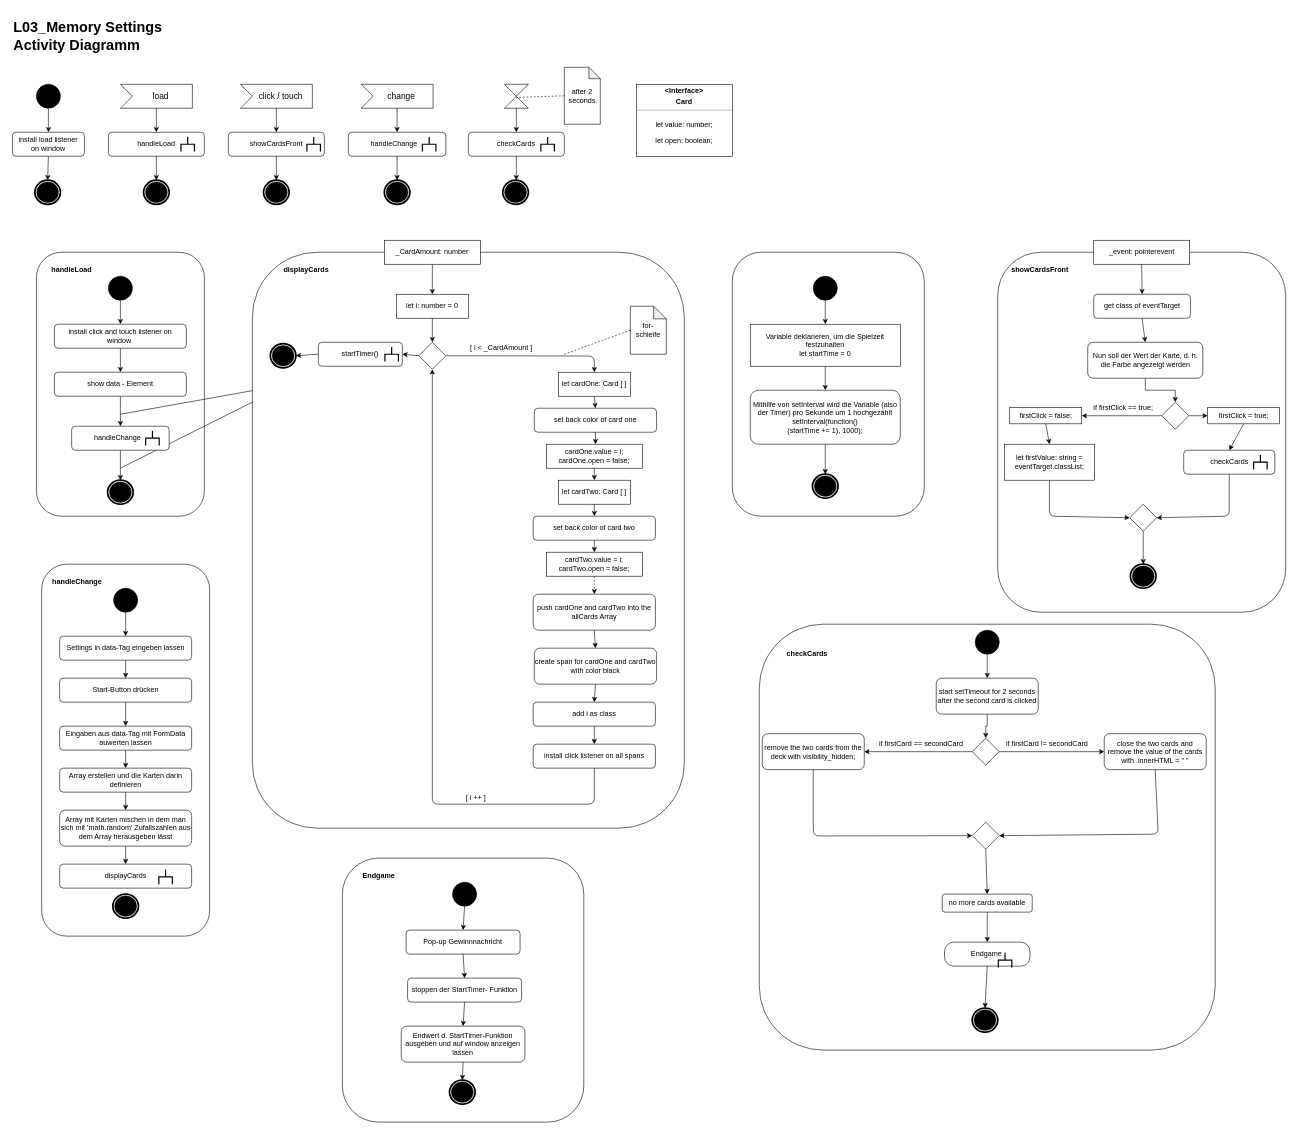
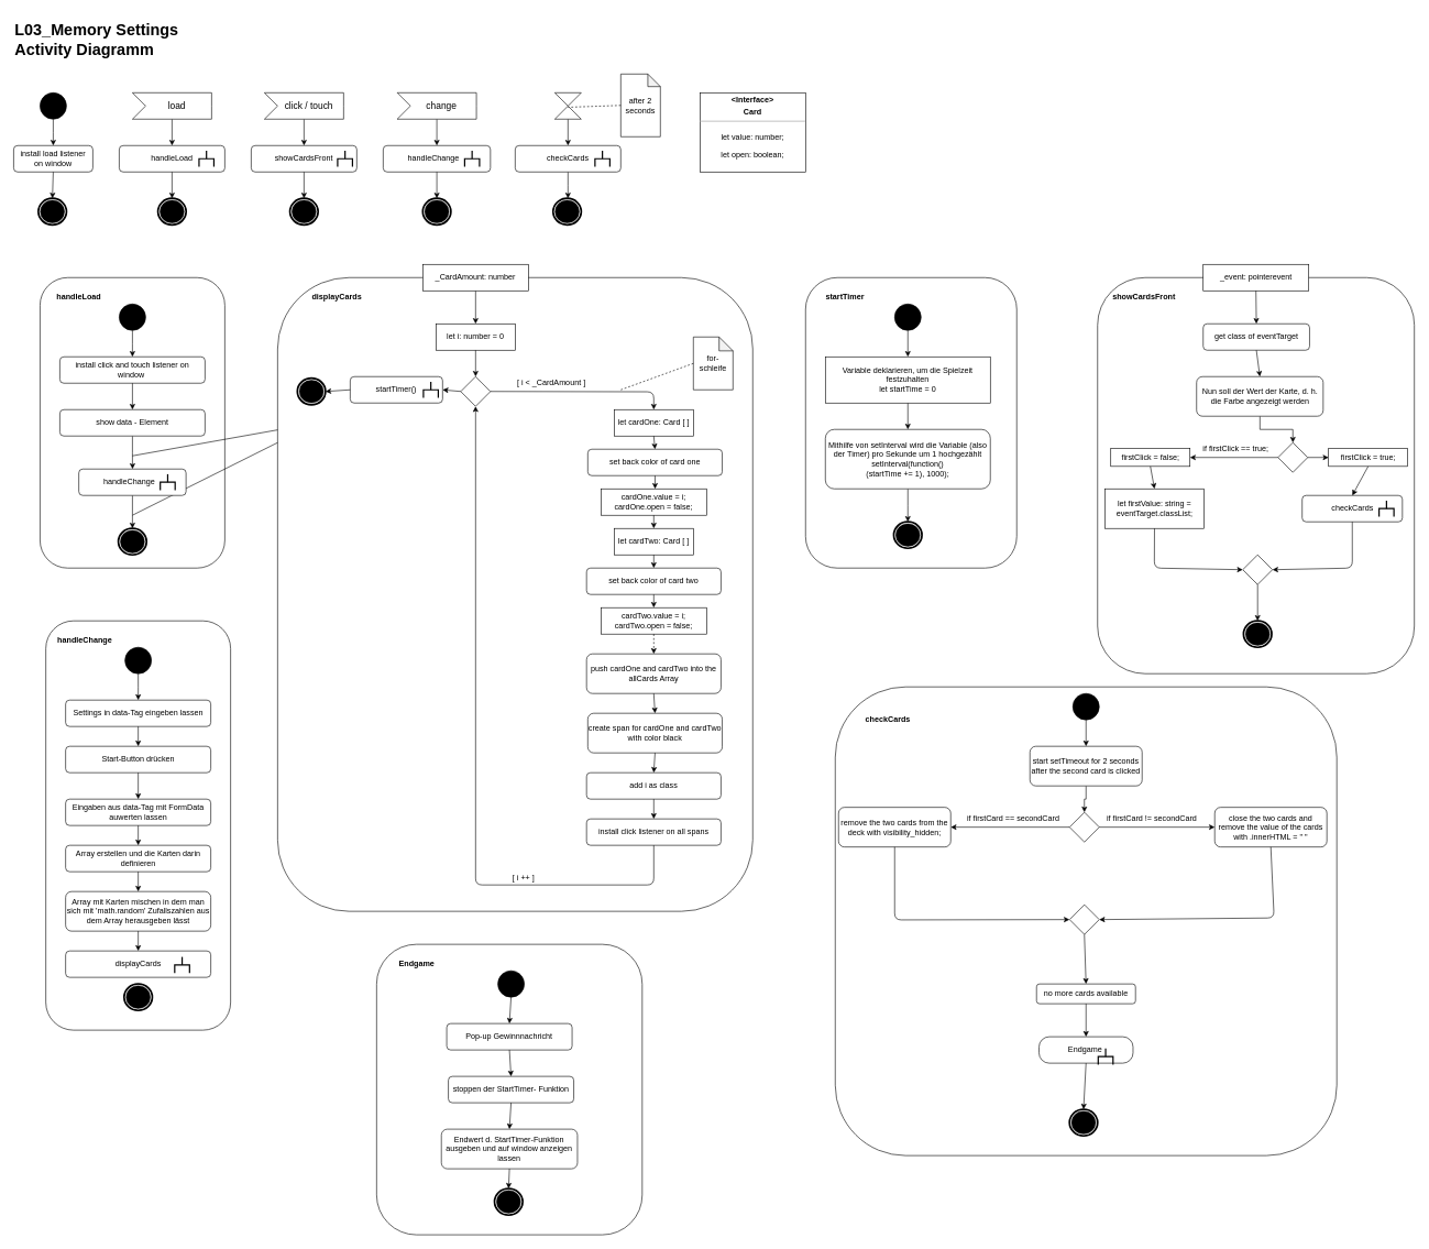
+ <mxCell id="47" value="&lt;b&gt;startTimer&lt;/b&gt;" style="text;html=1;strokeColor=none;fillColor=none;align=center;verticalAlign=middle;whiteSpace=wrap;rounded=0;" parent="1" vertex="1"><mxGeometry x="1230" y="440" width="100" height="20" as="geometry" /></mxCell>
